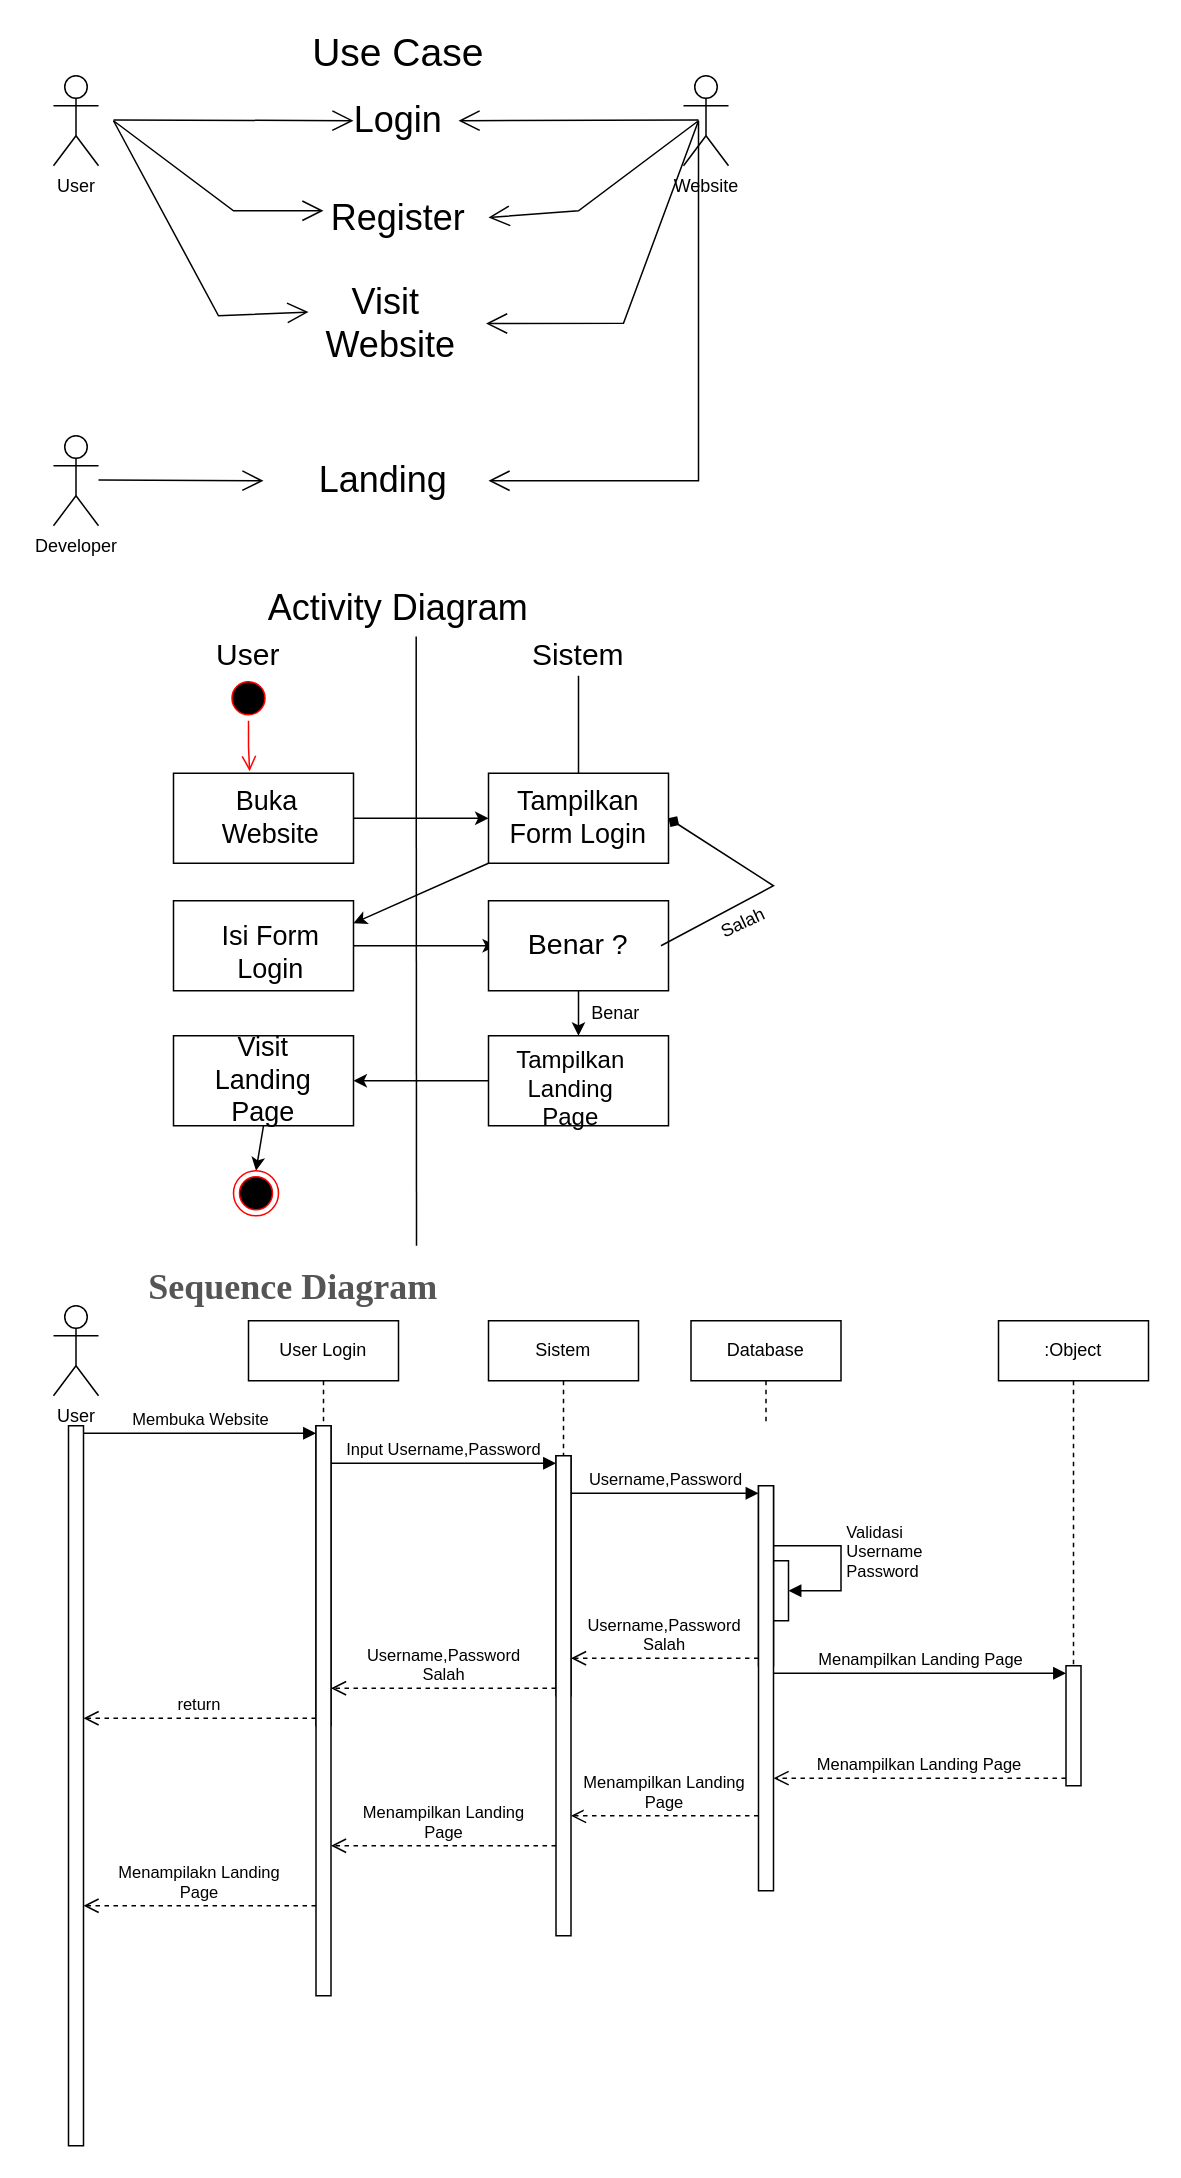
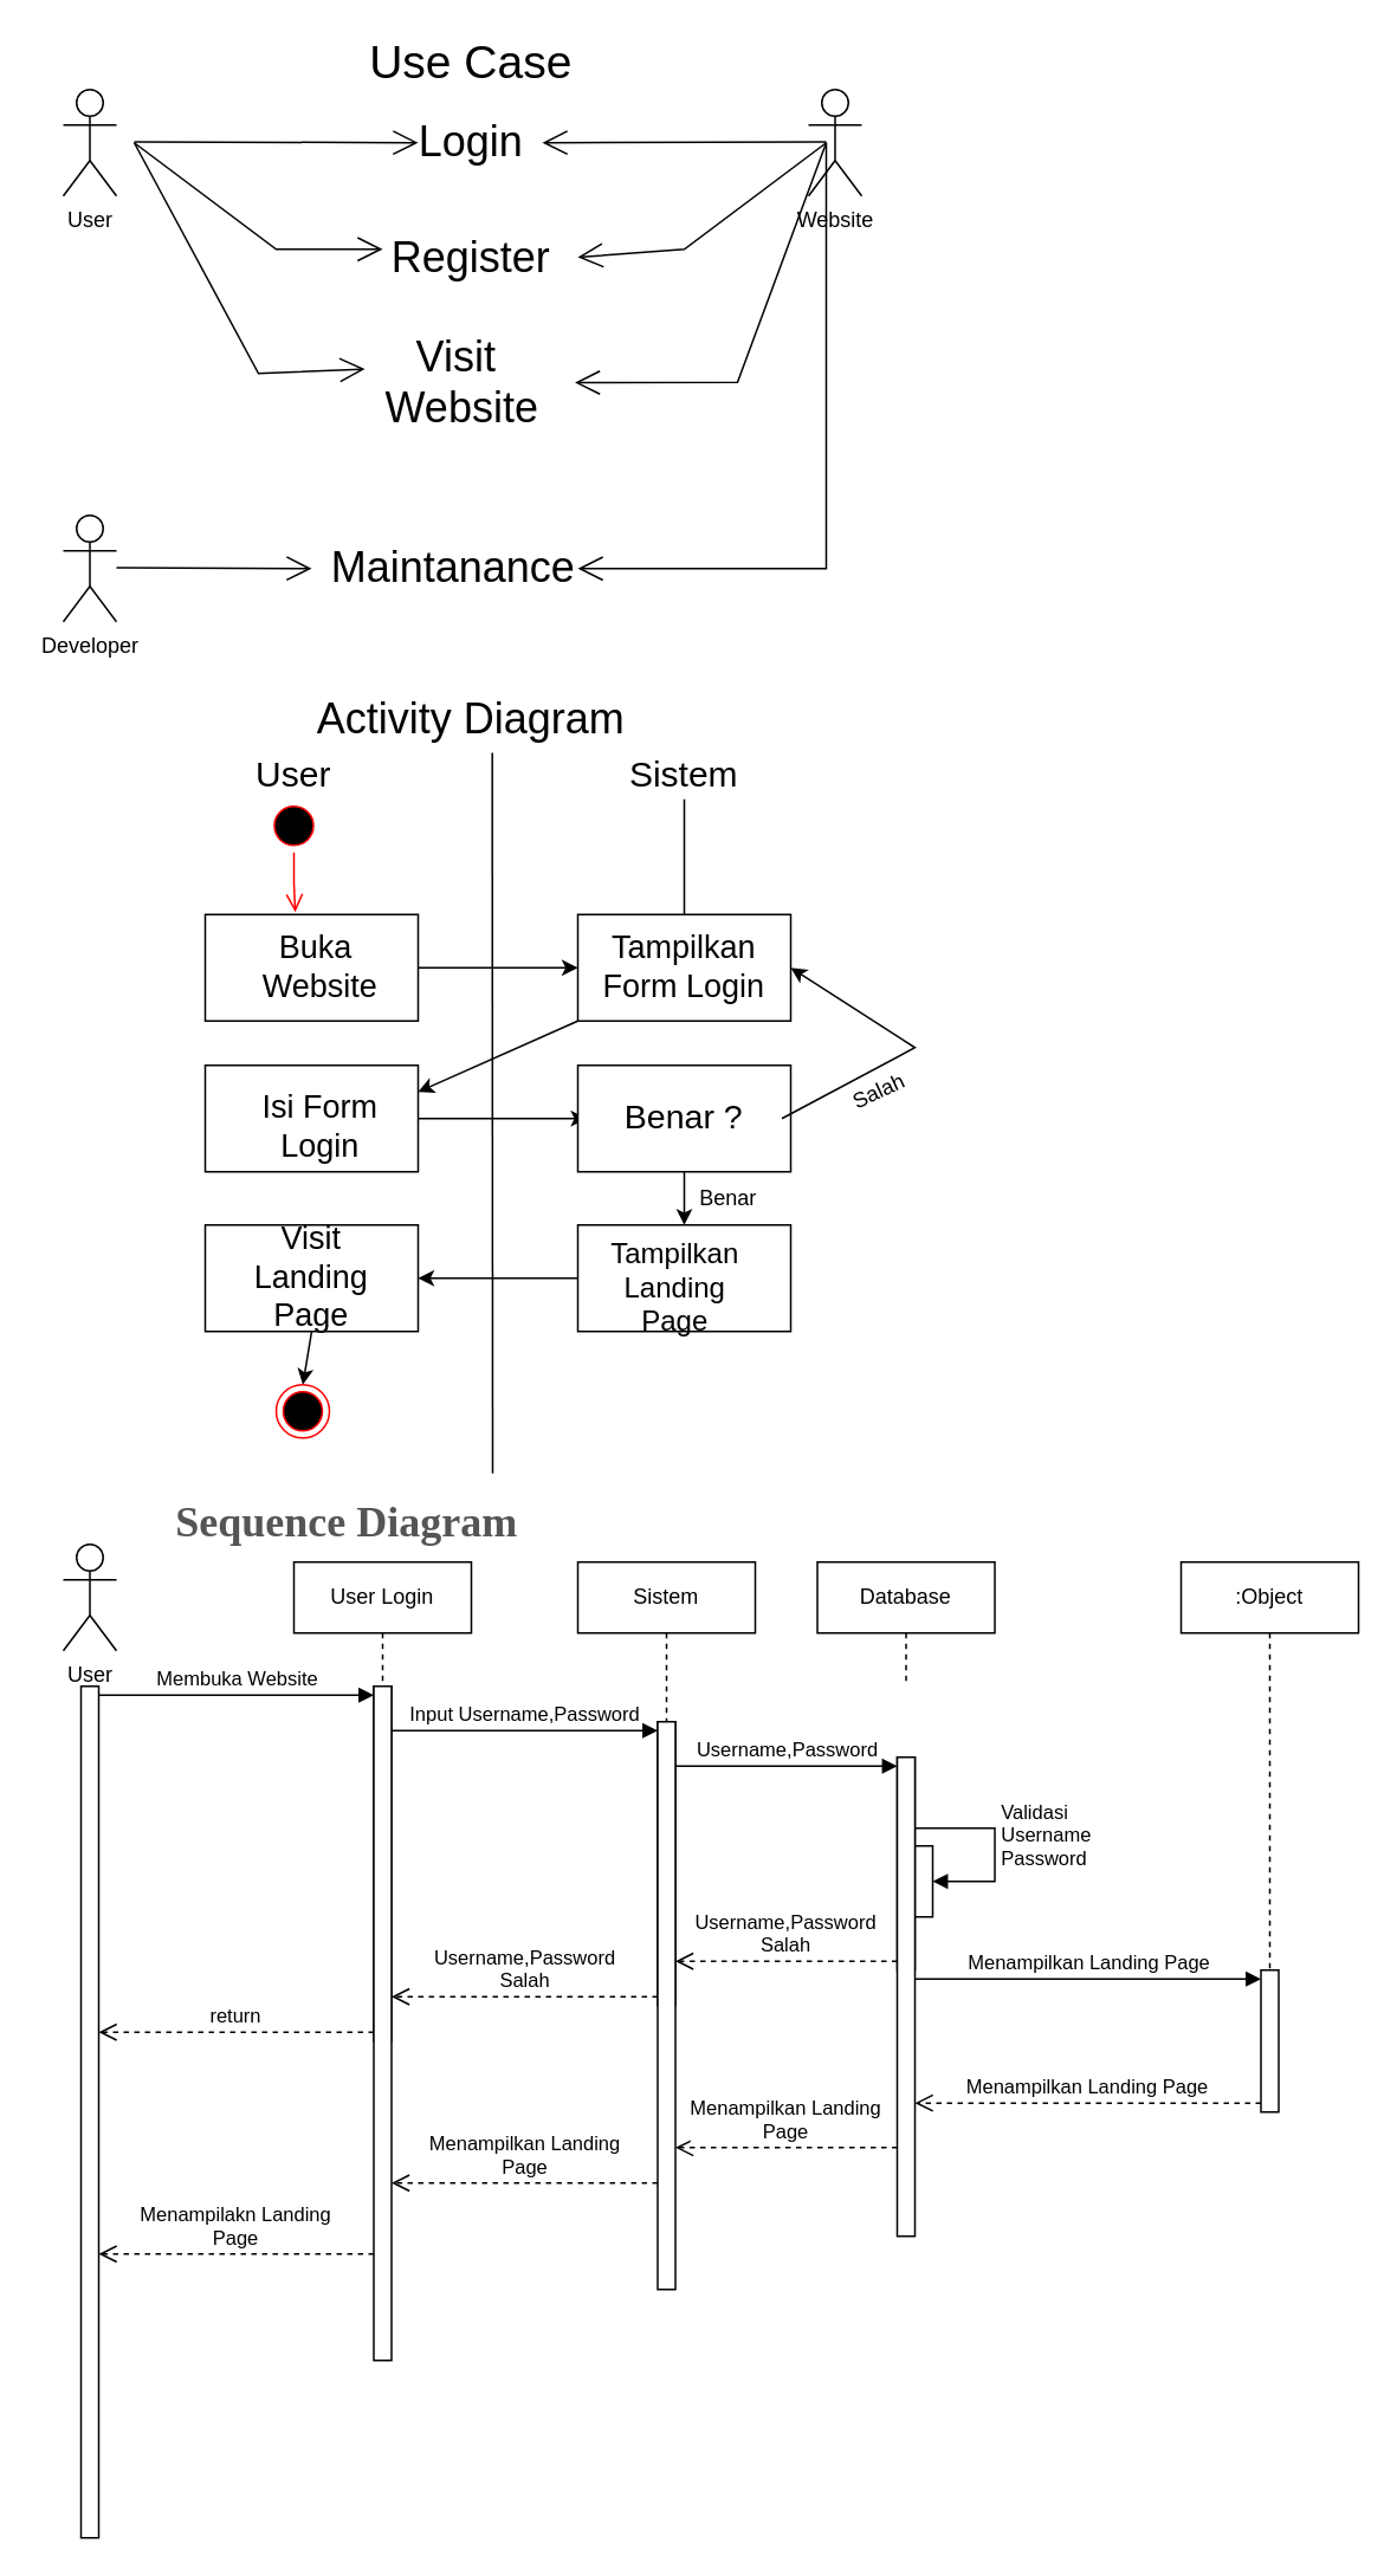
- <mxCell id="16" value="Landing" style="text;strokeColor=none;align=center;fillColor=none;html=1;verticalAlign=middle;whiteSpace=wrap;rounded=0;fontSize=24;" vertex="1" parent="1"><mxGeometry x="185" y="305" width="140" height="30" as="geometry" /></mxCell>
+ <mxCell id="16" value="Maintanance" style="text;strokeColor=none;align=center;fillColor=none;html=1;verticalAlign=middle;whiteSpace=wrap;rounded=0;fontSize=24;" vertex="1" parent="1"><mxGeometry x="185" y="305" width="140" height="30" as="geometry" /></mxCell>
- <mxCell id="35" style="edgeStyle=none;rounded=0;orthogonalLoop=1;jettySize=auto;html=1;exitX=1;exitY=0.5;exitDx=0;exitDy=0;entryX=1;entryY=0.5;entryDx=0;entryDy=0;endArrow=diamond;" edge="1" parent="1" source="36" target="33"><mxGeometry relative="1" as="geometry"><Array as="points"><mxPoint x="515" y="590" /></Array></mxGeometry></mxCell>
+ <mxCell id="35" style="edgeStyle=none;rounded=0;orthogonalLoop=1;jettySize=auto;html=1;exitX=1;exitY=0.5;exitDx=0;exitDy=0;entryX=1;entryY=0.5;entryDx=0;entryDy=0;" edge="1" parent="1" source="36" target="33"><mxGeometry relative="1" as="geometry"><Array as="points"><mxPoint x="515" y="590" /></Array></mxGeometry></mxCell>
